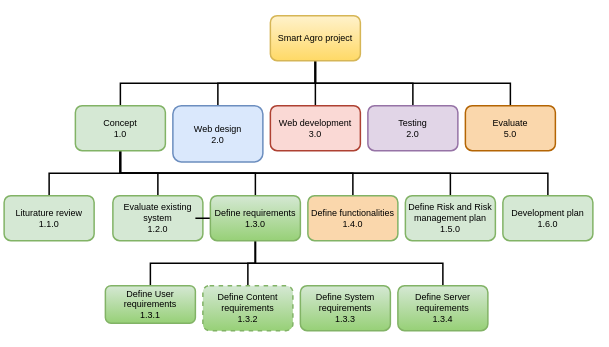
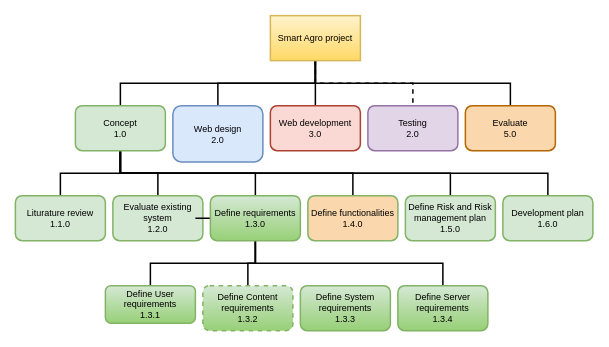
- <mxCell id="7" value="Smart Agro project" style="rounded=1;whiteSpace=wrap;html=1;strokeWidth=2;gradientColor=#ffd966;fillColor=#fff2cc;strokeColor=#d6b656;" parent="1" vertex="1"><mxGeometry x="360" y="20" width="120" height="60" as="geometry" /></mxCell>
+ <mxCell id="7" value="Smart Agro project" style="whiteSpace=wrap;html=1;strokeWidth=2;gradientColor=#ffd966;fillColor=#fff2cc;strokeColor=#d6b656;rounded=0;" parent="1" vertex="1"><mxGeometry x="360" y="20" width="120" height="60" as="geometry" /></mxCell>
- <mxCell id="6" style="edgeStyle=orthogonalEdgeStyle;rounded=0;orthogonalLoop=1;jettySize=auto;html=1;strokeWidth=2;endArrow=none;endFill=0;" edge="1" parent="1" source="7" target="32"><mxGeometry relative="1" as="geometry"><Array as="points"><mxPoint x="420" y="110" /><mxPoint x="550" y="110" /></Array></mxGeometry></mxCell>
+ <mxCell id="6" style="edgeStyle=orthogonalEdgeStyle;rounded=0;orthogonalLoop=1;jettySize=auto;html=1;strokeWidth=2;endArrow=none;endFill=0;dashed=1;" edge="1" parent="1" source="7" target="32"><mxGeometry relative="1" as="geometry"><Array as="points"><mxPoint x="420" y="110" /><mxPoint x="550" y="110" /></Array></mxGeometry></mxCell>
- <mxCell id="24" value="Liturature review&lt;br&gt;1.1.0" style="rounded=1;whiteSpace=wrap;html=1;strokeWidth=2;fillColor=#d5e8d4;strokeColor=#82b366;" parent="1" vertex="1"><mxGeometry x="5" y="260" width="120" height="60" as="geometry" /></mxCell>
+ <mxCell id="24" value="Liturature review&lt;br&gt;1.1.0" style="rounded=1;whiteSpace=wrap;html=1;strokeWidth=2;fillColor=#d5e8d4;strokeColor=#82b366;" parent="1" vertex="1"><mxGeometry x="20" y="260" width="120" height="60" as="geometry" /></mxCell>
